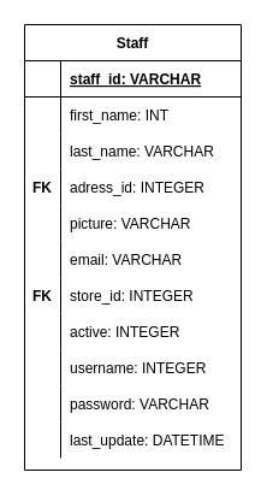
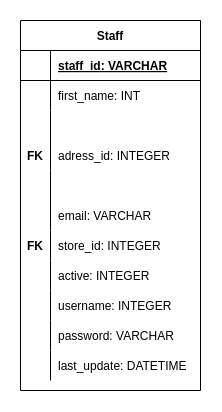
- <mxCell id="10" value="last_name: VARCHAR" style="shape=partialRectangle;connectable=0;fillColor=none;top=0;left=0;bottom=0;right=0;align=left;spacingLeft=6;overflow=hidden;" vertex="1" parent="8"><mxGeometry x="30" width="150" height="30" as="geometry" /></mxCell>
- <mxCell id="16" value="picture: VARCHAR " style="shape=partialRectangle;connectable=0;fillColor=none;top=0;left=0;bottom=0;right=0;align=left;spacingLeft=6;overflow=hidden;" vertex="1" parent="14"><mxGeometry x="30" width="150" height="30" as="geometry" /></mxCell>
